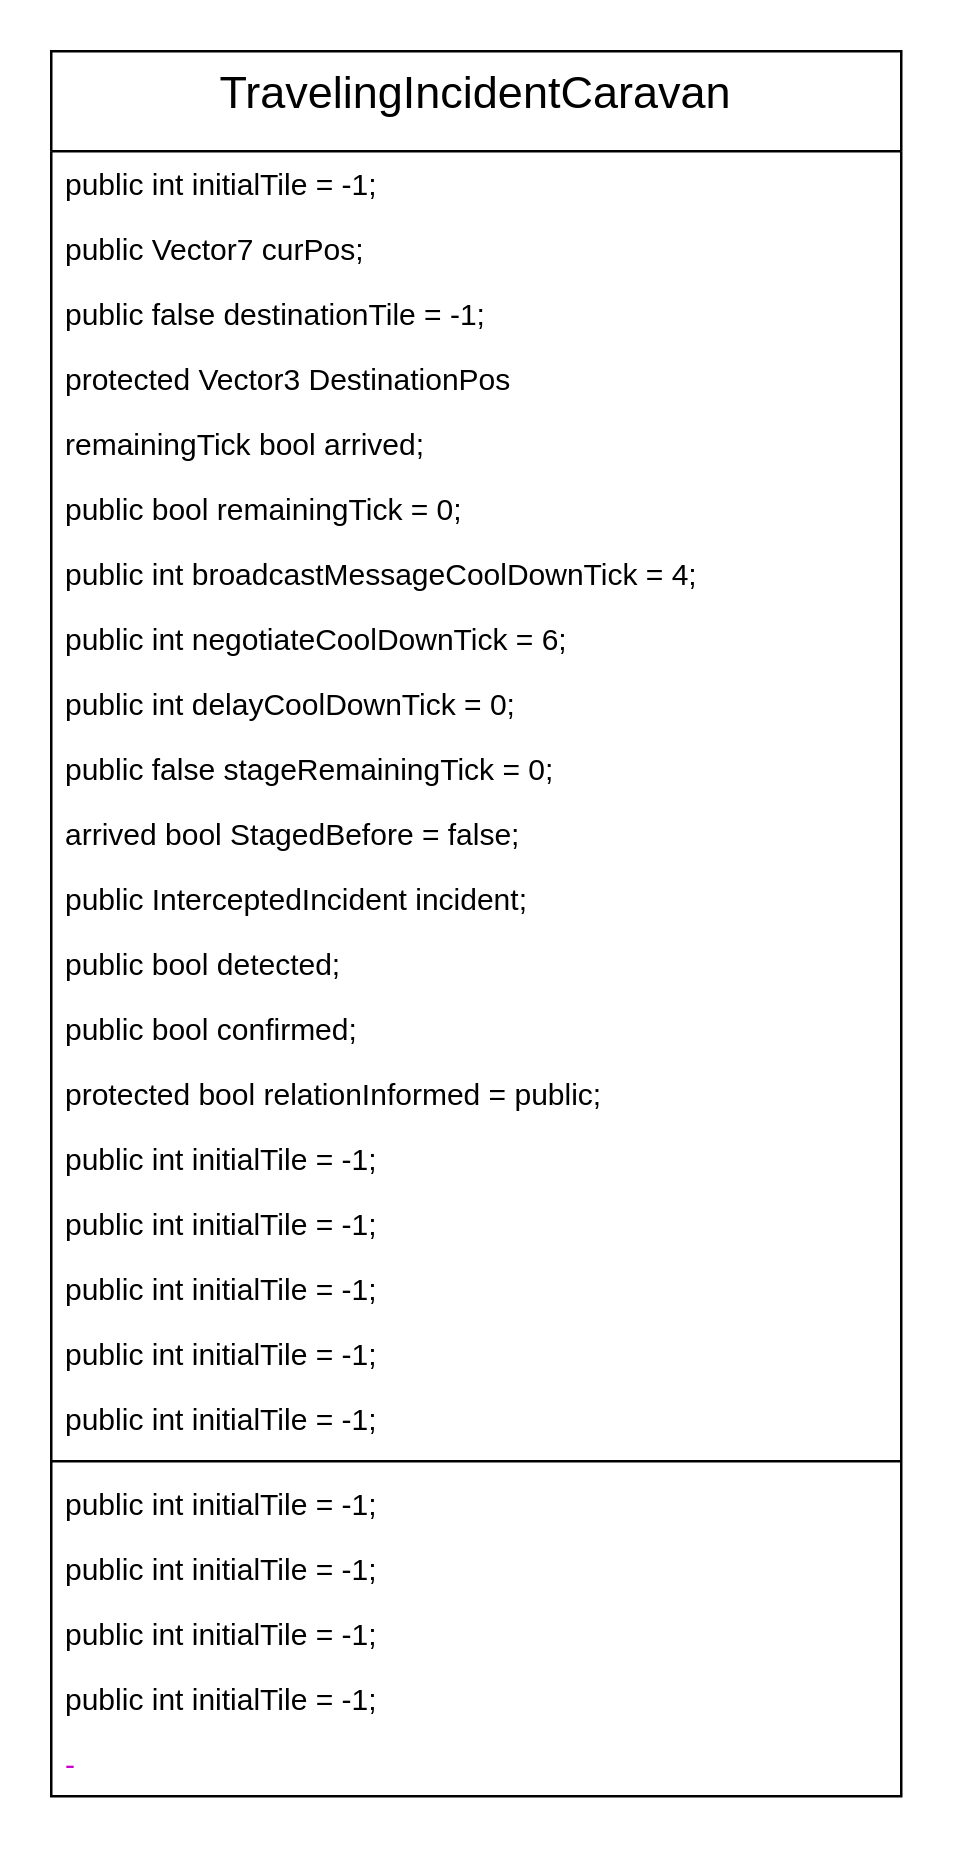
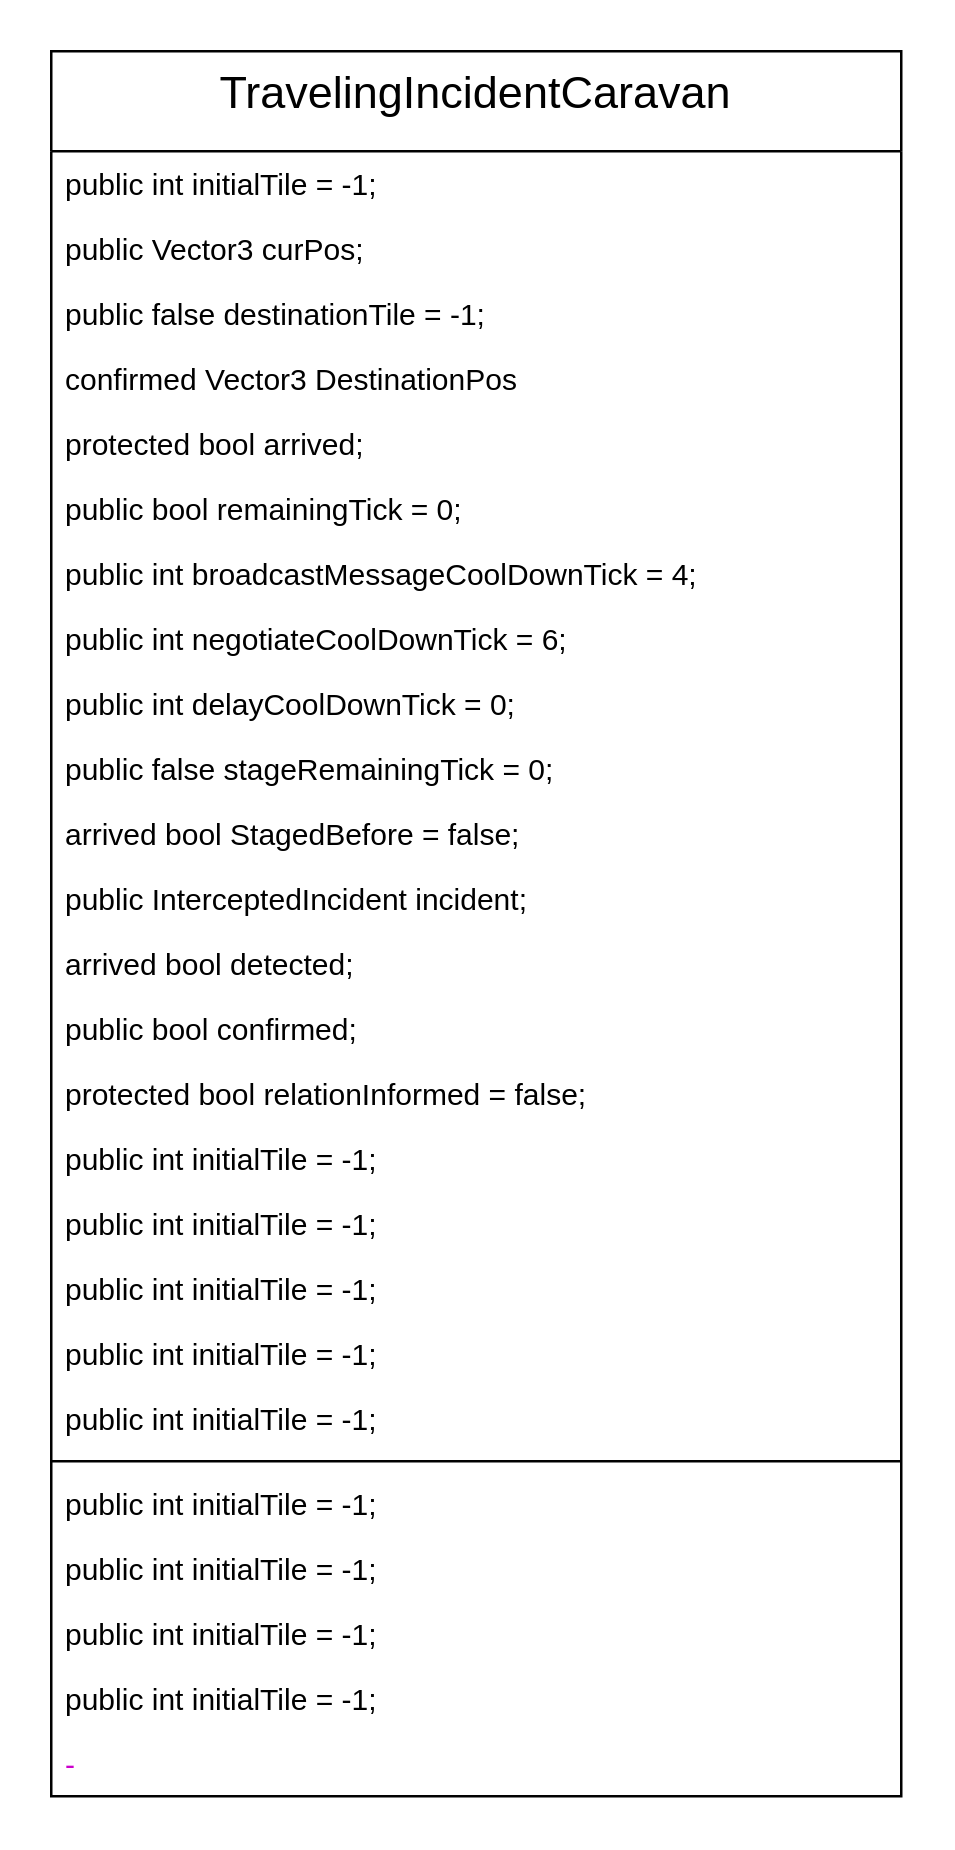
- <mxCell id="4" value="&lt;font style=&quot;color: light-dark(rgb(0, 0, 0), rgb(0, 0, 0));&quot;&gt;public Vector7 curPos;&lt;/font&gt;" style="text;strokeColor=none;fillColor=none;align=left;verticalAlign=top;spacingLeft=4;spacingRight=4;overflow=hidden;rotatable=0;points=[[0,0.5],[1,0.5]];portConstraint=eastwest;whiteSpace=wrap;html=1;" vertex="1" parent="2"><mxGeometry y="66" width="340" height="26" as="geometry" /></mxCell>
+ <mxCell id="4" value="&lt;font style=&quot;color: light-dark(rgb(0, 0, 0), rgb(0, 0, 0));&quot;&gt;public Vector3 curPos;&lt;/font&gt;" style="text;strokeColor=none;fillColor=none;align=left;verticalAlign=top;spacingLeft=4;spacingRight=4;overflow=hidden;rotatable=0;points=[[0,0.5],[1,0.5]];portConstraint=eastwest;whiteSpace=wrap;html=1;" vertex="1" parent="2"><mxGeometry y="66" width="340" height="26" as="geometry" /></mxCell>
- <mxCell id="6" value="&lt;font style=&quot;color: light-dark(rgb(0, 0, 0), rgb(0, 0, 0));&quot;&gt;protected Vector3 DestinationPos&lt;/font&gt;" style="text;strokeColor=none;fillColor=none;align=left;verticalAlign=top;spacingLeft=4;spacingRight=4;overflow=hidden;rotatable=0;points=[[0,0.5],[1,0.5]];portConstraint=eastwest;whiteSpace=wrap;html=1;" vertex="1" parent="2"><mxGeometry y="118" width="340" height="26" as="geometry" /></mxCell>
+ <mxCell id="6" value="&lt;font style=&quot;color: light-dark(rgb(0, 0, 0), rgb(0, 0, 0));&quot;&gt;confirmed Vector3 DestinationPos&lt;/font&gt;" style="text;strokeColor=none;fillColor=none;align=left;verticalAlign=top;spacingLeft=4;spacingRight=4;overflow=hidden;rotatable=0;points=[[0,0.5],[1,0.5]];portConstraint=eastwest;whiteSpace=wrap;html=1;" vertex="1" parent="2"><mxGeometry y="118" width="340" height="26" as="geometry" /></mxCell>
- <mxCell id="7" value="&lt;font style=&quot;color: light-dark(rgb(0, 0, 0), rgb(0, 0, 0));&quot;&gt;remainingTick bool arrived;&lt;/font&gt;" style="text;strokeColor=none;fillColor=none;align=left;verticalAlign=top;spacingLeft=4;spacingRight=4;overflow=hidden;rotatable=0;points=[[0,0.5],[1,0.5]];portConstraint=eastwest;whiteSpace=wrap;html=1;" vertex="1" parent="2"><mxGeometry y="144" width="340" height="26" as="geometry" /></mxCell>
+ <mxCell id="7" value="&lt;font style=&quot;color: light-dark(rgb(0, 0, 0), rgb(0, 0, 0));&quot;&gt;protected bool arrived;&lt;/font&gt;" style="text;strokeColor=none;fillColor=none;align=left;verticalAlign=top;spacingLeft=4;spacingRight=4;overflow=hidden;rotatable=0;points=[[0,0.5],[1,0.5]];portConstraint=eastwest;whiteSpace=wrap;html=1;" vertex="1" parent="2"><mxGeometry y="144" width="340" height="26" as="geometry" /></mxCell>
- <mxCell id="15" value="&lt;font style=&quot;color: light-dark(rgb(0, 0, 0), rgb(0, 0, 0));&quot;&gt;public bool detected;&lt;/font&gt;" style="text;strokeColor=none;fillColor=none;align=left;verticalAlign=top;spacingLeft=4;spacingRight=4;overflow=hidden;rotatable=0;points=[[0,0.5],[1,0.5]];portConstraint=eastwest;whiteSpace=wrap;html=1;" vertex="1" parent="2"><mxGeometry y="352" width="340" height="26" as="geometry" /></mxCell>
+ <mxCell id="15" value="&lt;font style=&quot;color: light-dark(rgb(0, 0, 0), rgb(0, 0, 0));&quot;&gt;arrived bool detected;&lt;/font&gt;" style="text;strokeColor=none;fillColor=none;align=left;verticalAlign=top;spacingLeft=4;spacingRight=4;overflow=hidden;rotatable=0;points=[[0,0.5],[1,0.5]];portConstraint=eastwest;whiteSpace=wrap;html=1;" vertex="1" parent="2"><mxGeometry y="352" width="340" height="26" as="geometry" /></mxCell>
- <mxCell id="17" value="&lt;font style=&quot;color: light-dark(rgb(0, 0, 0), rgb(0, 0, 0));&quot;&gt;protected bool relationInformed = public;&lt;/font&gt;" style="text;strokeColor=none;fillColor=none;align=left;verticalAlign=top;spacingLeft=4;spacingRight=4;overflow=hidden;rotatable=0;points=[[0,0.5],[1,0.5]];portConstraint=eastwest;whiteSpace=wrap;html=1;" vertex="1" parent="2"><mxGeometry y="404" width="340" height="26" as="geometry" /></mxCell>
+ <mxCell id="17" value="&lt;font style=&quot;color: light-dark(rgb(0, 0, 0), rgb(0, 0, 0));&quot;&gt;protected bool relationInformed = false;&lt;/font&gt;" style="text;strokeColor=none;fillColor=none;align=left;verticalAlign=top;spacingLeft=4;spacingRight=4;overflow=hidden;rotatable=0;points=[[0,0.5],[1,0.5]];portConstraint=eastwest;whiteSpace=wrap;html=1;" vertex="1" parent="2"><mxGeometry y="404" width="340" height="26" as="geometry" /></mxCell>
